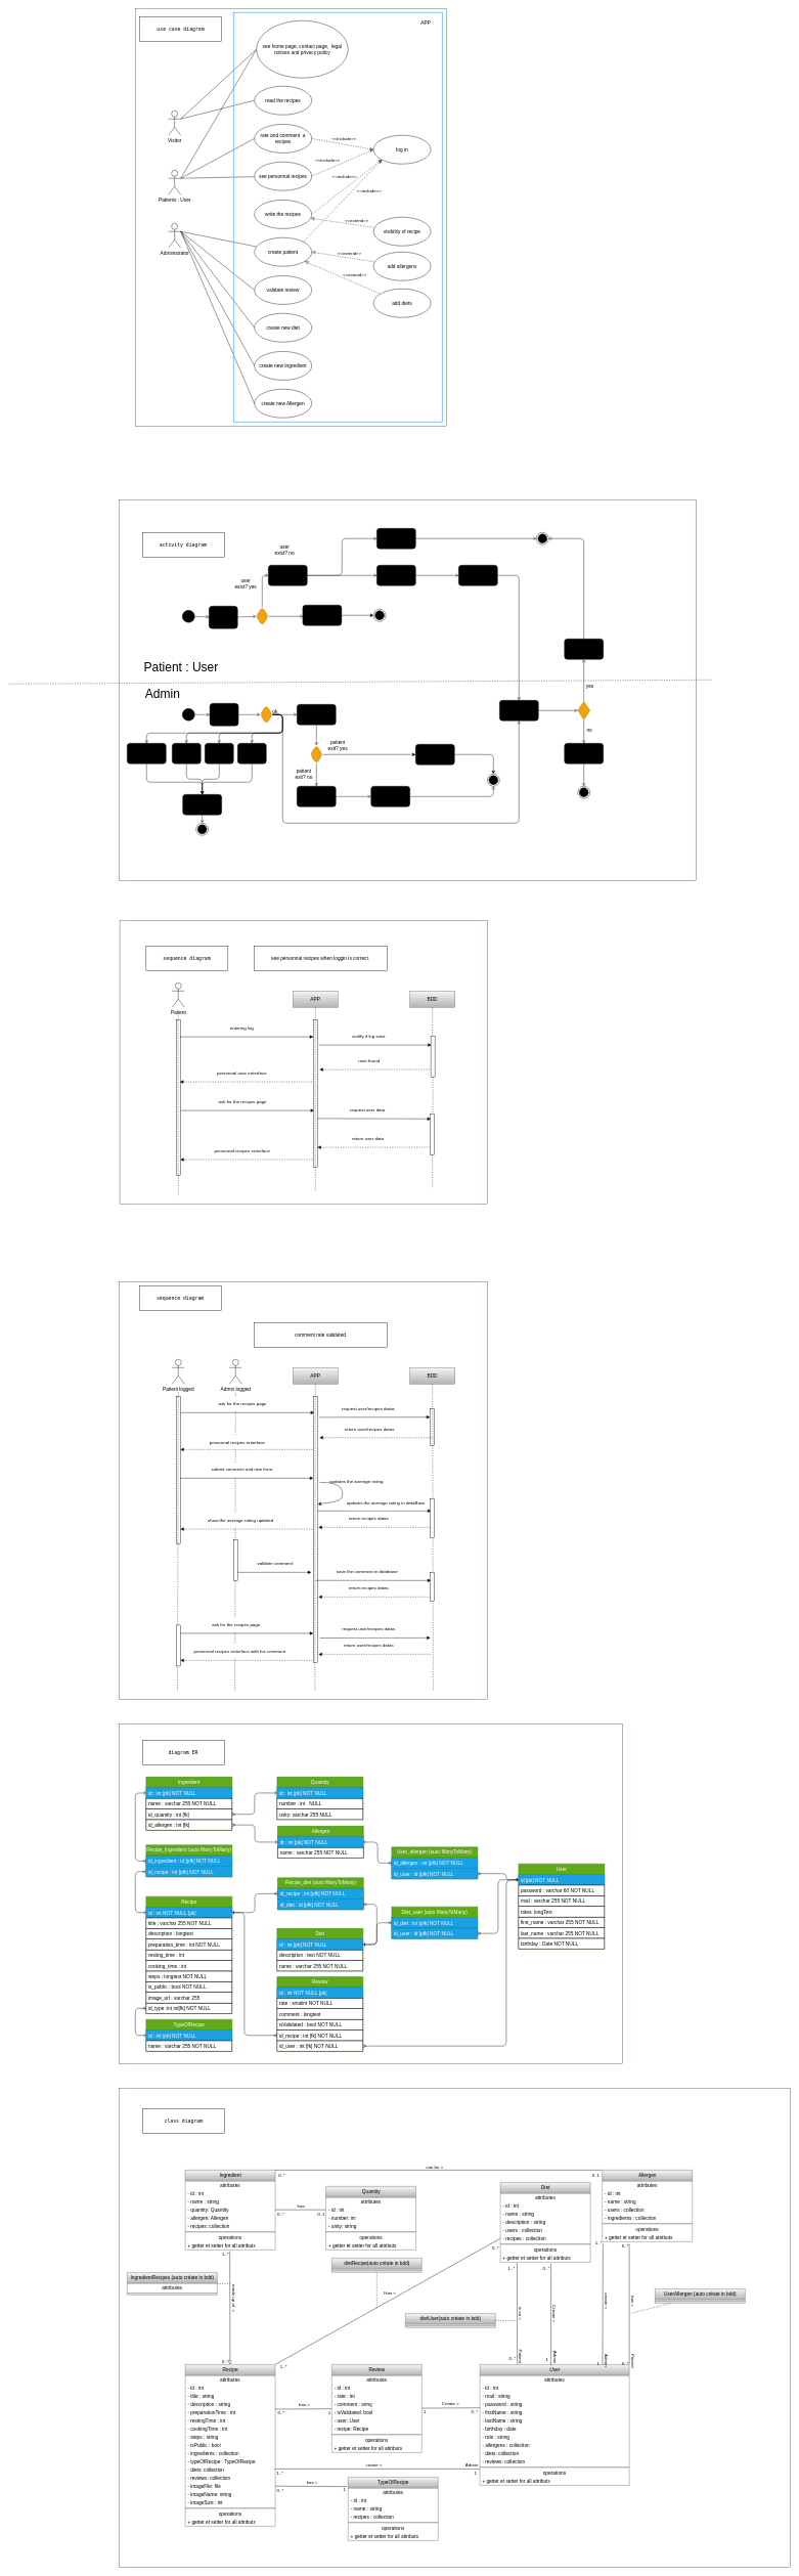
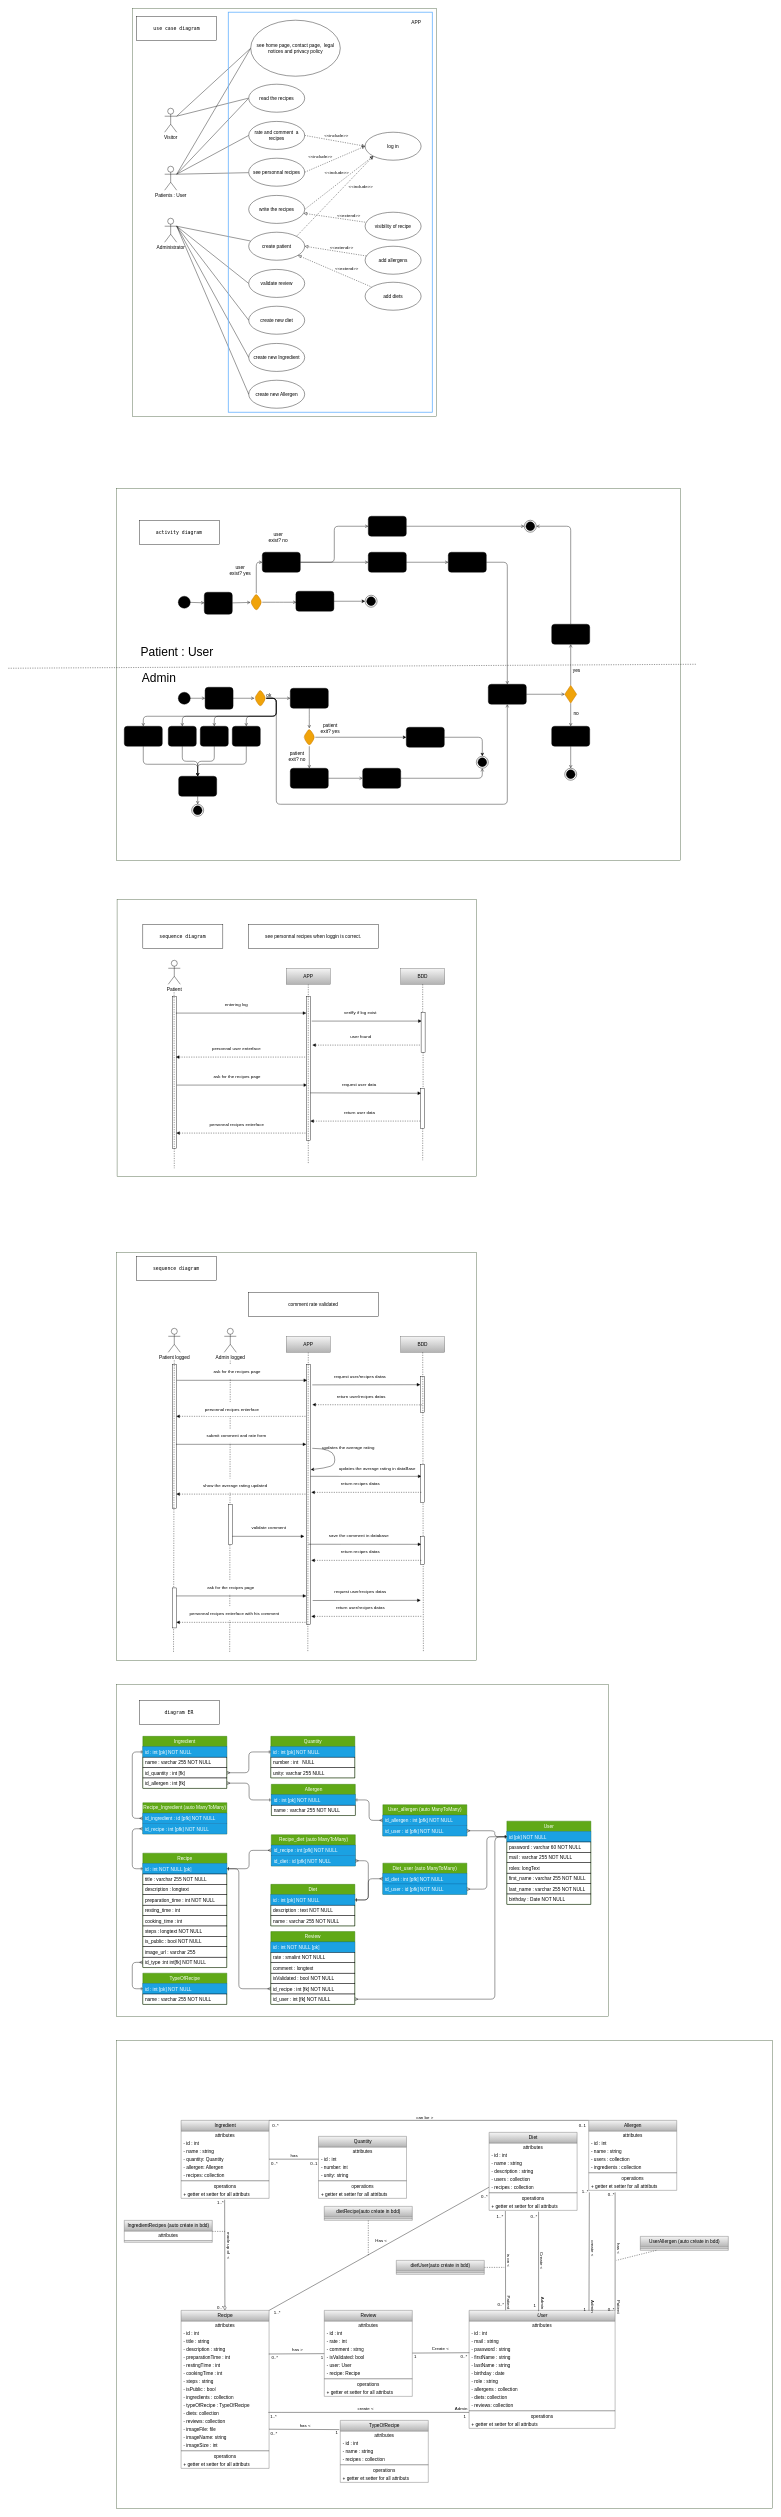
+ <mxCell id="404" style="edgeStyle=none;html=1;entryX=0;entryY=0.5;entryDx=0;entryDy=0;endArrow=none;endFill=0;fontColor=#000000;strokeColor=#000000;exitX=1;exitY=0.333;exitDx=0;exitDy=0;exitPerimeter=0;" edge="1" parent="1" source="406" target="408"><mxGeometry relative="1" as="geometry"><mxPoint x="440" y="430" as="sourcePoint" /></mxGeometry></mxCell>
- <mxCell id="154" value="&lt;div class=&quot;QmZWSe&quot;&gt;&lt;div class=&quot;DHcWmd&quot;&gt;&lt;/div&gt;&lt;/div&gt;&lt;div class=&quot;oSioSc&quot;&gt;&lt;div id=&quot;tw-target&quot;&gt;&lt;div data-entityname=&quot;Google Translate&quot; data-attrid=&quot;tw-targetArea&quot; class=&quot;g9WsWb PZPZlf&quot; id=&quot;kAz1tf&quot;&gt;&lt;div tabindex=&quot;0&quot; id=&quot;tw-target-text-container&quot; class=&quot;tw-ta-container F0azHf tw-nfl&quot;&gt;&lt;pre dir=&quot;ltr&quot; data-ved=&quot;2ahUKEwjc8YfSzIyDAxX-SKQEHdY7COkQ3ewLegQIBRAP&quot; style=&quot;text-align:left&quot; id=&quot;tw-target-text&quot; data-placeholder=&quot;Traduction&quot; class=&quot;tw-data-text tw-text-large tw-ta&quot;&gt;&lt;pre dir=&quot;ltr&quot; data-ved=&quot;2ahUKEwj19pv82I6DAxU-VKQEHayfBxkQ3ewLegQIBRAP&quot; id=&quot;tw-target-text&quot; data-placeholder=&quot;Traduction&quot; class=&quot;tw-data-text tw-text-large tw-ta&quot;&gt;&lt;span lang=&quot;en&quot; class=&quot;Y2IQFc&quot;&gt;class diagram&lt;/span&gt;&lt;/pre&gt;&lt;/pre&gt;&lt;/div&gt;&lt;/div&gt;&lt;/div&gt;&lt;/div&gt;" style="rounded=0;whiteSpace=wrap;html=1;strokeColor=#000000;fontColor=#000000;fillColor=#FFFFFF;" parent="1" vertex="1"><mxGeometry x="348.41" y="5150" width="200" height="60" as="geometry" /></mxCell>
